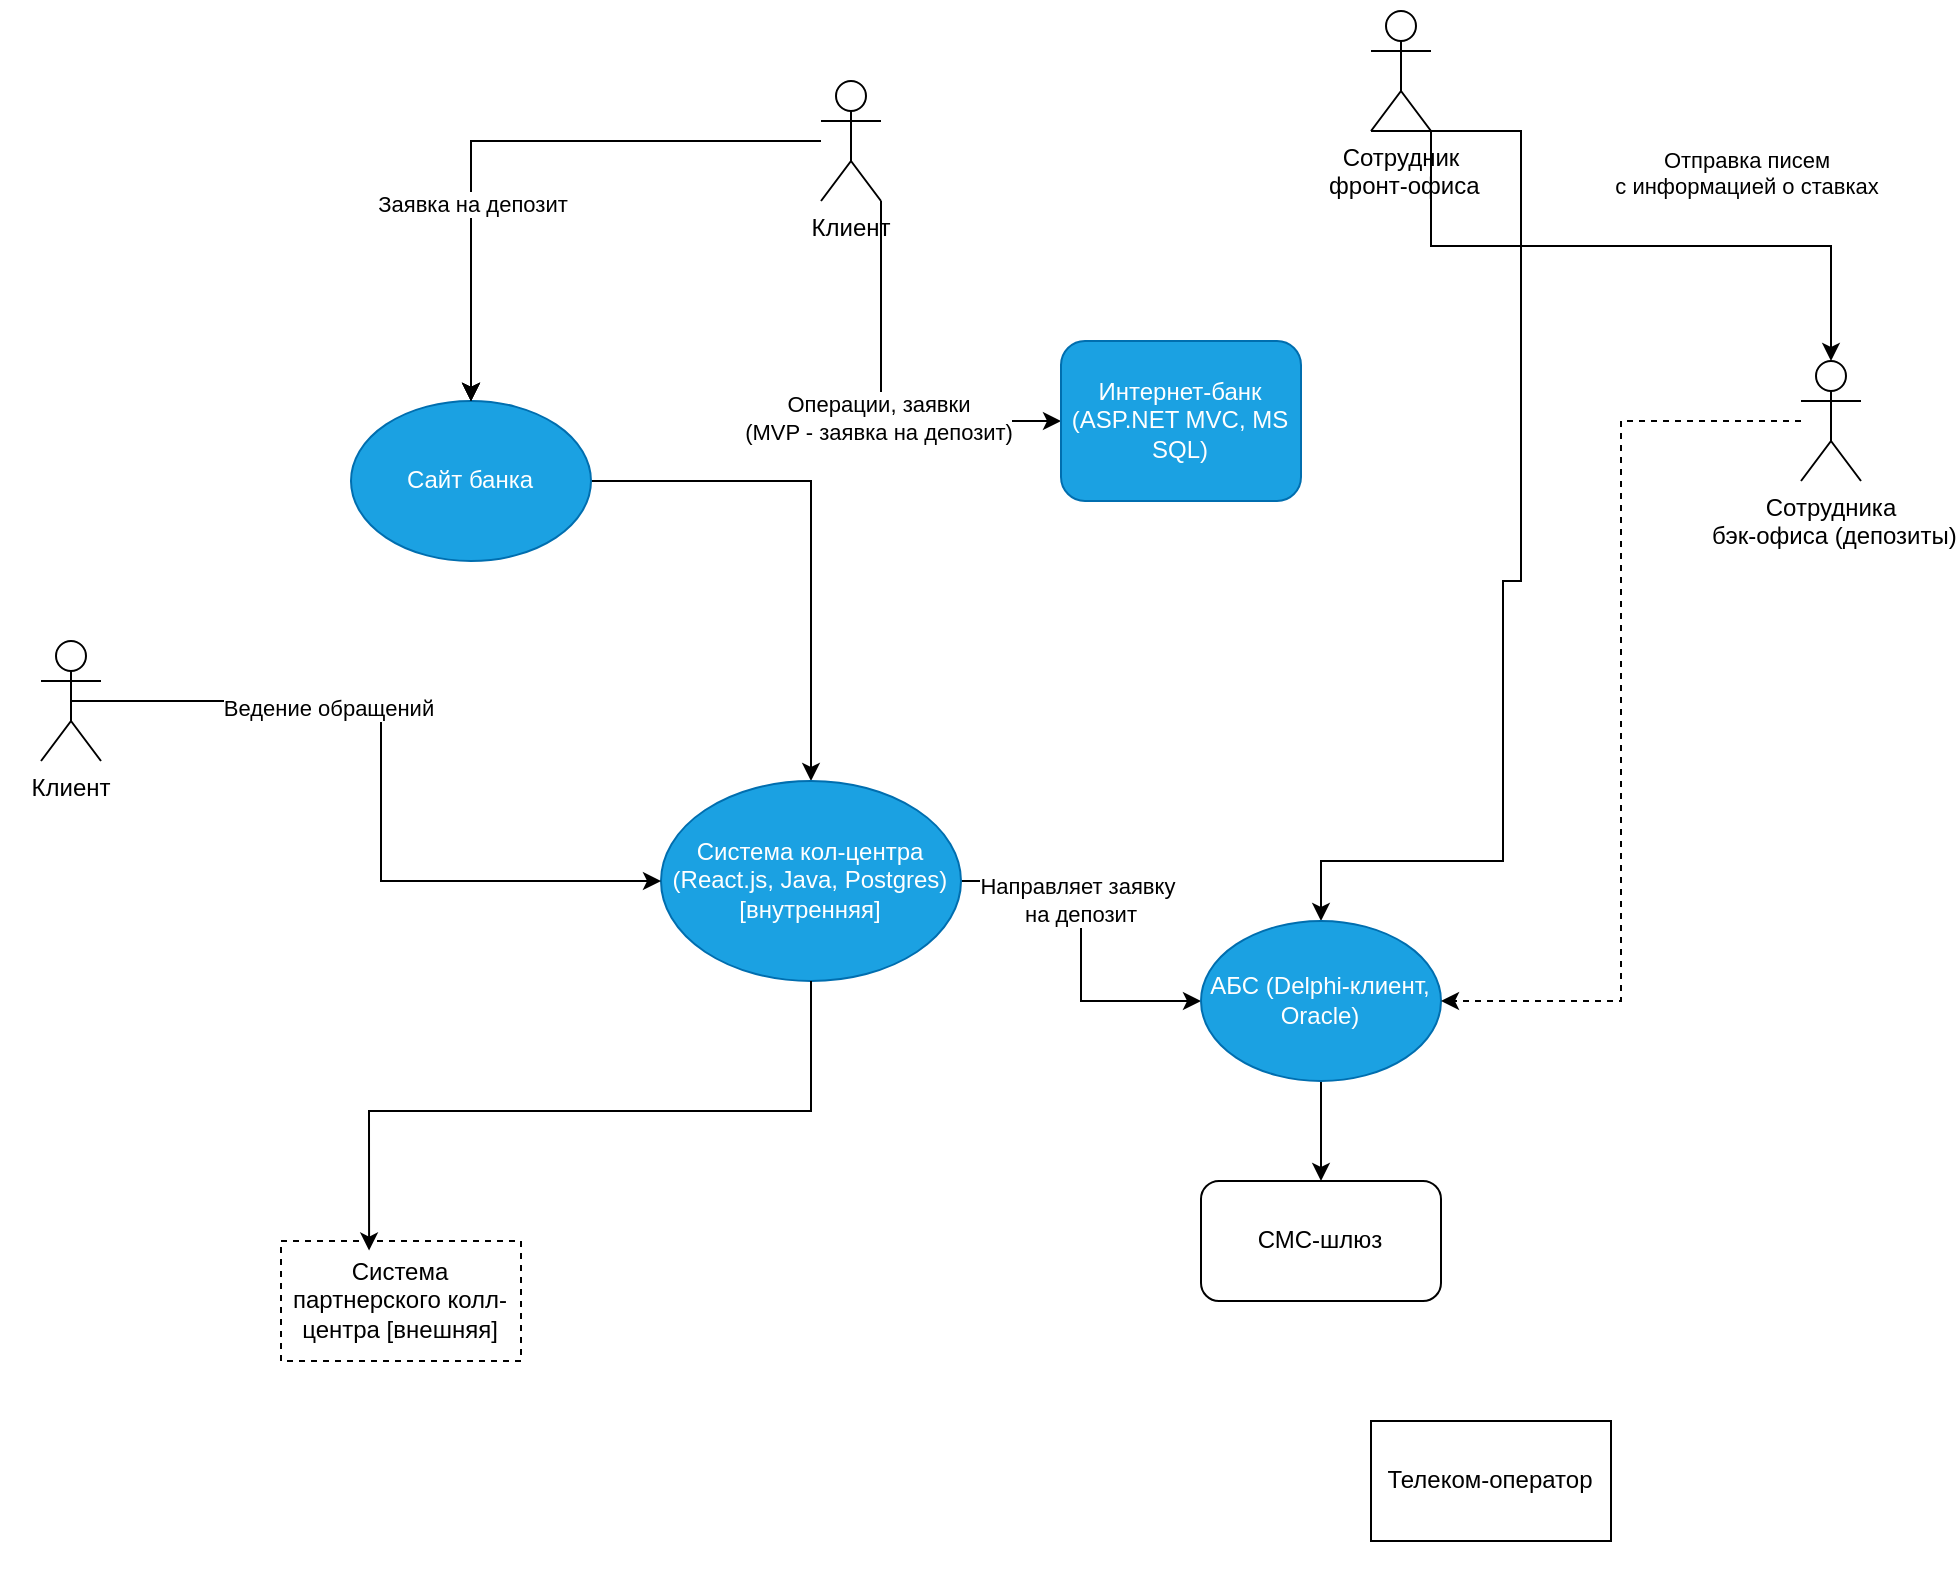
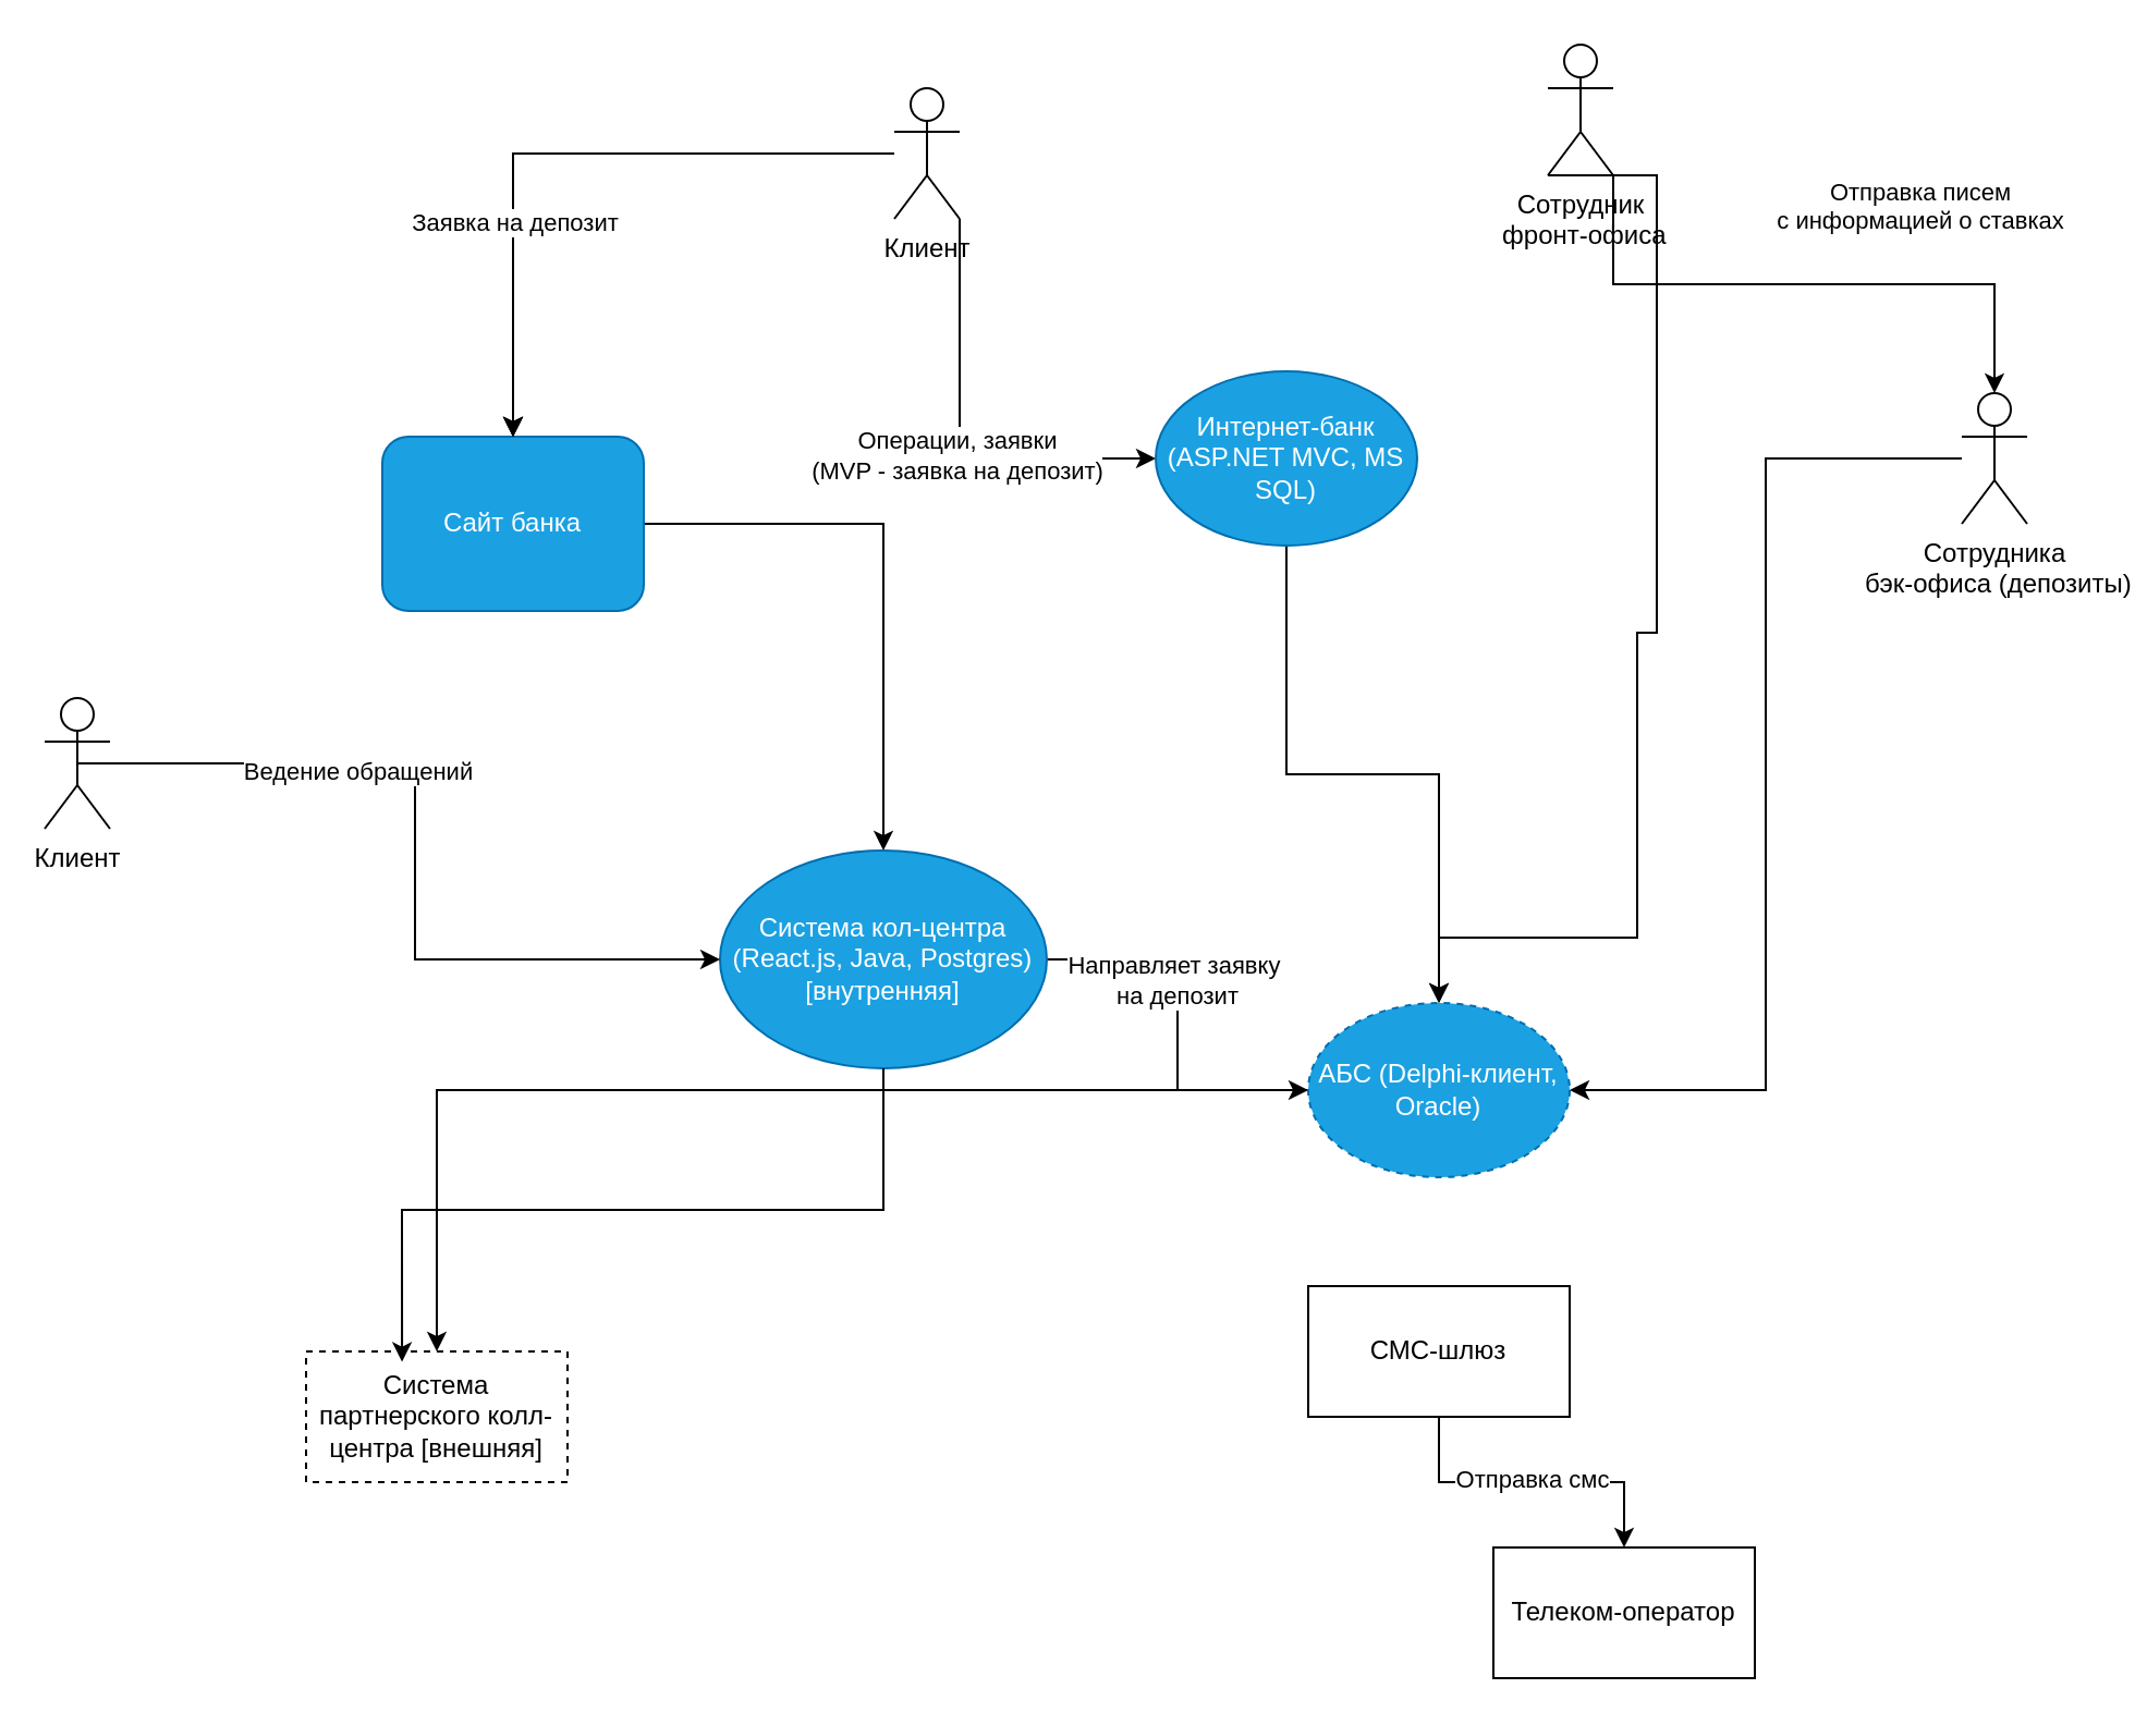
- <mxCell id="15" value="Сотрудник&lt;div&gt;&amp;nbsp;фронт-офиса&lt;/div&gt;" style="shape=umlActor;verticalLabelPosition=bottom;verticalAlign=top;html=1;outlineConnect=0;" parent="1" vertex="1"><mxGeometry x="685" y="5" width="30" height="60" as="geometry" /></mxCell>
+ <mxCell id="15" value="Сотрудник&lt;div&gt;&amp;nbsp;фронт-офиса&lt;/div&gt;" style="shape=umlActor;verticalLabelPosition=bottom;verticalAlign=top;html=1;outlineConnect=0;" parent="1" vertex="1"><mxGeometry x="710" y="20" width="30" height="60" as="geometry" /></mxCell>
- <mxCell id="23" value="Интернет-банк (ASP.NET MVC, MS SQL)" style="whiteSpace=wrap;html=1;fillColor=#1ba1e2;fontColor=#ffffff;strokeColor=#006EAF;rounded=1;" parent="1" vertex="1"><mxGeometry x="530" y="170" width="120" height="80" as="geometry" /></mxCell>
+ <mxCell id="23" value="Интернет-банк (ASP.NET MVC, MS SQL)" style="ellipse;whiteSpace=wrap;html=1;fillColor=#1ba1e2;fontColor=#ffffff;strokeColor=#006EAF;" parent="1" vertex="1"><mxGeometry x="530" y="170" width="120" height="80" as="geometry" /></mxCell>
- <mxCell id="3" value="Сайт банка" style="ellipse;whiteSpace=wrap;html=1;fillColor=#1ba1e2;fontColor=#ffffff;strokeColor=#006EAF;" parent="1" vertex="1"><mxGeometry x="175" y="200" width="120" height="80" as="geometry" /></mxCell>
+ <mxCell id="3" value="Сайт банка" style="whiteSpace=wrap;html=1;fillColor=#1ba1e2;fontColor=#ffffff;strokeColor=#006EAF;rounded=1;" parent="1" vertex="1"><mxGeometry x="175" y="200" width="120" height="80" as="geometry" /></mxCell>
- <mxCell id="26" style="edgeStyle=orthogonalEdgeStyle;rounded=0;orthogonalLoop=1;jettySize=auto;html=1;entryX=1;entryY=0.5;entryDx=0;entryDy=0;dashed=1;" edge="1" parent="1" source="27" target="25"><mxGeometry relative="1" as="geometry" /></mxCell>
+ <mxCell id="26" style="edgeStyle=orthogonalEdgeStyle;rounded=0;orthogonalLoop=1;jettySize=auto;html=1;entryX=1;entryY=0.5;entryDx=0;entryDy=0;" edge="1" parent="1" source="27" target="25"><mxGeometry relative="1" as="geometry" /></mxCell>
+ <mxCell id="22" style="edgeStyle=orthogonalEdgeStyle;rounded=0;orthogonalLoop=1;jettySize=auto;html=1;" edge="1" parent="1" source="23" target="25"><mxGeometry relative="1" as="geometry" /></mxCell>
- <mxCell id="25" value="АБС (Delphi-клиент, Oracle)" style="ellipse;whiteSpace=wrap;html=1;fillColor=#1ba1e2;fontColor=#ffffff;strokeColor=#006EAF;" parent="1" vertex="1"><mxGeometry x="600" y="460" width="120" height="80" as="geometry" /></mxCell>
+ <mxCell id="25" value="АБС (Delphi-клиент, Oracle)" style="ellipse;whiteSpace=wrap;html=1;fillColor=#1ba1e2;fontColor=#ffffff;strokeColor=#006EAF;dashed=1;" parent="1" vertex="1"><mxGeometry x="600" y="460" width="120" height="80" as="geometry" /></mxCell>
- <mxCell id="24" style="edgeStyle=orthogonalEdgeStyle;rounded=0;orthogonalLoop=1;jettySize=auto;html=1;entryX=0.5;entryY=0;entryDx=0;entryDy=0;" edge="1" parent="1" source="25" target="32"><mxGeometry relative="1" as="geometry" /></mxCell>
+ <mxCell id="24" style="edgeStyle=orthogonalEdgeStyle;rounded=0;orthogonalLoop=1;jettySize=auto;html=1;" edge="1" parent="1" source="25" target="28"><mxGeometry relative="1" as="geometry" /></mxCell>
- <mxCell id="32" value="СМС-шлюз" style="whiteSpace=wrap;html=1;rounded=1;" vertex="1" parent="1"><mxGeometry x="600" y="590" width="120" height="60" as="geometry" /></mxCell>
+ <mxCell id="32" value="СМС-шлюз" style="rounded=0;whiteSpace=wrap;html=1;" vertex="1" parent="1"><mxGeometry x="600" y="590" width="120" height="60" as="geometry" /></mxCell>
+ <mxCell id="30" style="edgeStyle=orthogonalEdgeStyle;rounded=0;orthogonalLoop=1;jettySize=auto;html=1;entryX=0.5;entryY=0;entryDx=0;entryDy=0;" edge="1" parent="1" source="32" target="33"><mxGeometry relative="1" as="geometry" /></mxCell>
+ <mxCell id="31" value="Отправка смс" style="edgeLabel;html=1;align=center;verticalAlign=middle;resizable=0;points=[];" vertex="1" connectable="0" parent="30"><mxGeometry x="-0.013" y="2" relative="1" as="geometry"><mxPoint as="offset" /></mxGeometry></mxCell>
